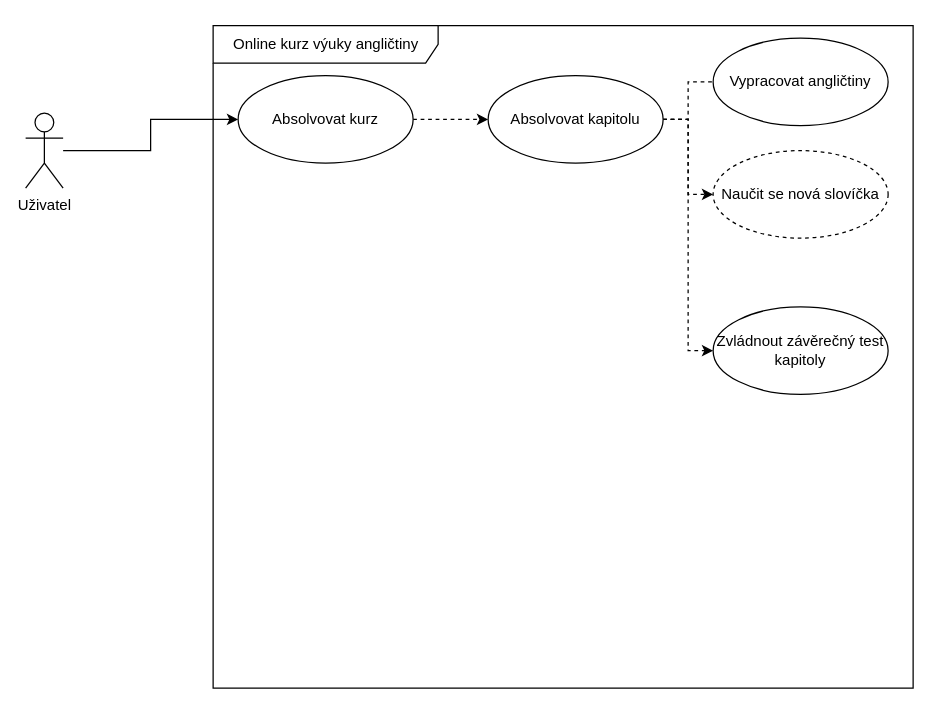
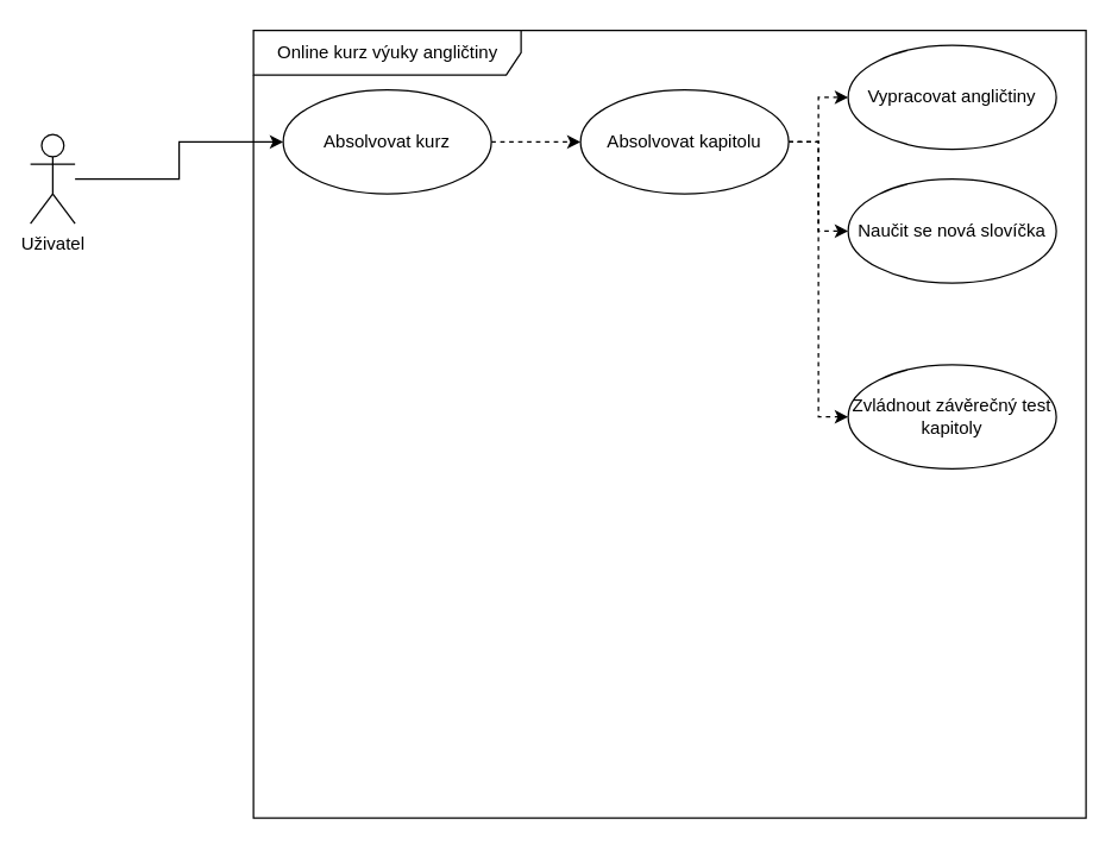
- <mxCell id="7" style="edgeStyle=orthogonalEdgeStyle;rounded=0;orthogonalLoop=1;jettySize=auto;html=1;dashed=1;endArrow=none;" edge="1" parent="1" source="10" target="11"><mxGeometry relative="1" as="geometry" /></mxCell>
+ <mxCell id="7" style="edgeStyle=orthogonalEdgeStyle;rounded=0;orthogonalLoop=1;jettySize=auto;html=1;dashed=1;" edge="1" parent="1" source="10" target="11"><mxGeometry relative="1" as="geometry" /></mxCell>
- <mxCell id="12" value="Naučit se nová slovíčka" style="ellipse;whiteSpace=wrap;html=1;shadow=0;labelBackgroundColor=none;sketch=0;strokeColor=#000000;gradientColor=none;dashed=1;" vertex="1" parent="1"><mxGeometry x="570" y="120" width="140" height="70" as="geometry" /></mxCell>
+ <mxCell id="12" value="Naučit se nová slovíčka" style="ellipse;whiteSpace=wrap;html=1;shadow=0;labelBackgroundColor=none;sketch=0;strokeColor=#000000;gradientColor=none;" vertex="1" parent="1"><mxGeometry x="570" y="120" width="140" height="70" as="geometry" /></mxCell>
